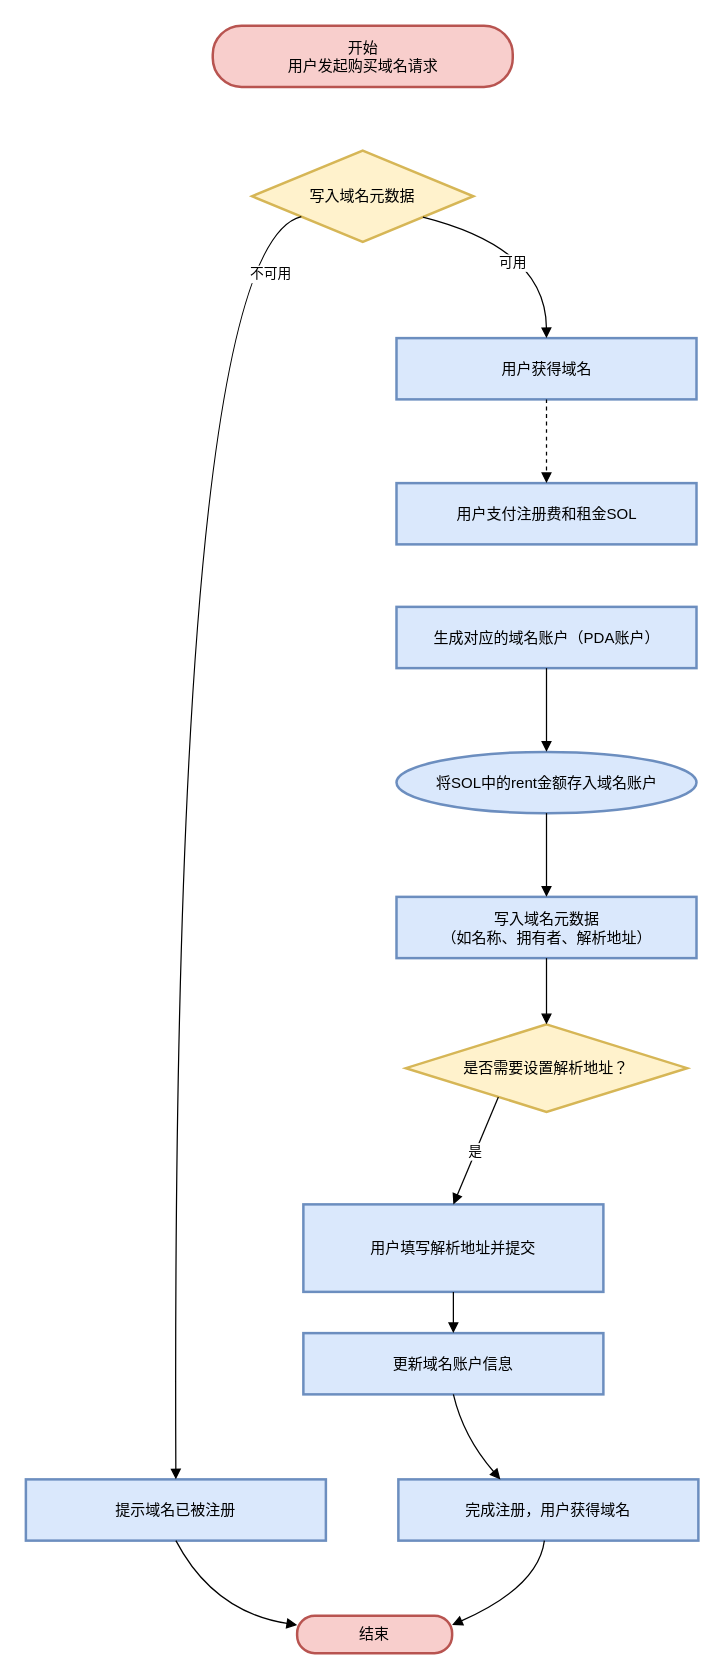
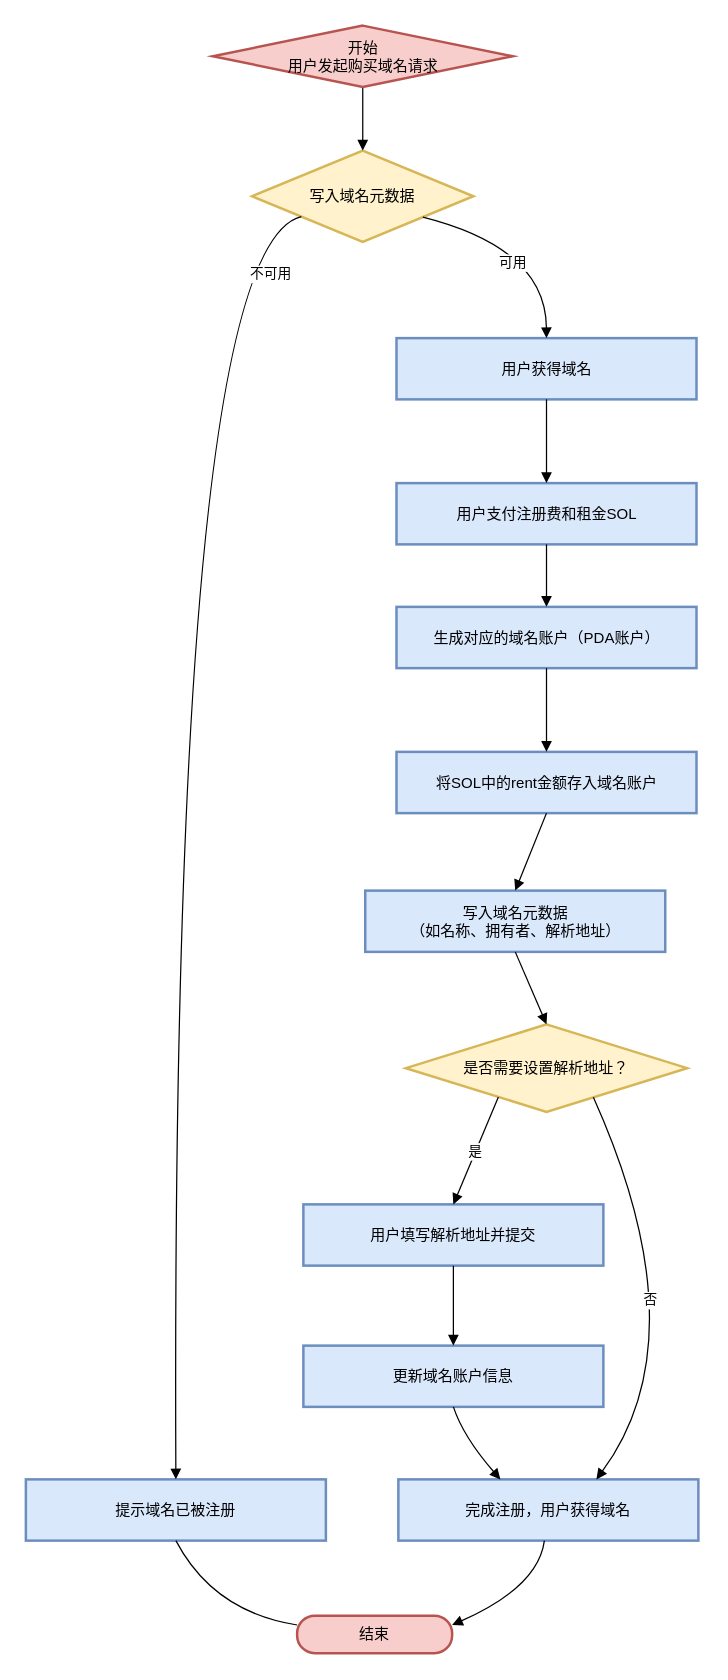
- <mxCell id="28" value="开始&#10;用户发起购买域名请求" style="whiteSpace=wrap;strokeWidth=2;rounded=1;arcSize=47;fillColor=#f8cecc;strokeColor=#b85450;" vertex="1" parent="1"><mxGeometry x="169.5" y="20" width="240" height="49" as="geometry" /></mxCell>
+ <mxCell id="28" value="开始&#10;用户发起购买域名请求" style="rhombus;whiteSpace=wrap;strokeWidth=2;arcSize=47;fillColor=#f8cecc;strokeColor=#b85450;" vertex="1" parent="1"><mxGeometry x="169.5" y="20" width="240" height="49" as="geometry" /></mxCell>
+ <mxCell id="14" value="" style="curved=1;startArrow=none;endArrow=block;exitX=0.5;exitY=1;entryX=0.5;entryY=0;rounded=0;exitDx=0;exitDy=0;" edge="1" parent="1" source="28" target="2"><mxGeometry relative="1" as="geometry"><Array as="points" /><mxPoint x="289" y="-65" as="sourcePoint" /></mxGeometry></mxCell>
- <mxCell id="17" value="" style="curved=1;startArrow=none;endArrow=block;exitX=0.5;exitY=1;entryX=0.5;entryY=0;rounded=0;dashed=1;" edge="1" parent="1" source="3" target="5"><mxGeometry relative="1" as="geometry"><Array as="points" /></mxGeometry></mxCell>
+ <mxCell id="17" value="" style="curved=1;startArrow=none;endArrow=block;exitX=0.5;exitY=1;entryX=0.5;entryY=0;rounded=0;" edge="1" parent="1" source="3" target="5"><mxGeometry relative="1" as="geometry"><Array as="points" /></mxGeometry></mxCell>
+ <mxCell id="18" value="" style="curved=1;startArrow=none;endArrow=block;exitX=0.5;exitY=0.99;entryX=0.5;entryY=0;rounded=0;" edge="1" parent="1" source="5" target="6"><mxGeometry relative="1" as="geometry"><Array as="points" /></mxGeometry></mxCell>
- <mxCell id="7" value="将SOL中的rent金额存入域名账户" style="ellipse;whiteSpace=wrap;strokeWidth=2;fillColor=#dae8fc;strokeColor=#6c8ebf;" vertex="1" parent="1"><mxGeometry x="316.5" y="601" width="240" height="49" as="geometry" /></mxCell>
+ <mxCell id="7" value="将SOL中的rent金额存入域名账户" style="whiteSpace=wrap;strokeWidth=2;fillColor=#dae8fc;strokeColor=#6c8ebf;" vertex="1" parent="1"><mxGeometry x="316.5" y="601" width="240" height="49" as="geometry" /></mxCell>
- <mxCell id="8" value="写入域名元数据&#10;（如名称、拥有者、解析地址）" style="whiteSpace=wrap;strokeWidth=2;fillColor=#dae8fc;strokeColor=#6c8ebf;" vertex="1" parent="1"><mxGeometry x="316.5" y="717" width="240" height="49" as="geometry" /></mxCell>
+ <mxCell id="8" value="写入域名元数据&#10;（如名称、拥有者、解析地址）" style="whiteSpace=wrap;strokeWidth=2;fillColor=#dae8fc;strokeColor=#6c8ebf;" vertex="1" parent="1"><mxGeometry x="291.5" y="712" width="240" height="49" as="geometry" /></mxCell>
- <mxCell id="10" value="用户填写解析地址并提交" style="whiteSpace=wrap;strokeWidth=2;fillColor=#dae8fc;strokeColor=#6c8ebf;" vertex="1" parent="1"><mxGeometry x="242" y="963" width="240" height="70" as="geometry" /></mxCell>
+ <mxCell id="10" value="用户填写解析地址并提交" style="whiteSpace=wrap;strokeWidth=2;fillColor=#dae8fc;strokeColor=#6c8ebf;" vertex="1" parent="1"><mxGeometry x="242" y="963" width="240" height="49" as="geometry" /></mxCell>
+ <mxCell id="25" value="否" style="curved=1;startArrow=none;endArrow=block;exitX=0.75;exitY=1;entryX=0.66;entryY=0;rounded=0;" edge="1" parent="1" source="9" target="12"><mxGeometry x="-0.053" y="-24" relative="1" as="geometry"><Array as="points"><mxPoint x="560" y="1069" /></Array><mxPoint as="offset" /></mxGeometry></mxCell>
- <mxCell id="11" value="更新域名账户信息" style="whiteSpace=wrap;strokeWidth=2;fillColor=#dae8fc;strokeColor=#6c8ebf;" vertex="1" parent="1"><mxGeometry x="242" y="1066" width="240" height="49" as="geometry" /></mxCell>
+ <mxCell id="11" value="更新域名账户信息" style="whiteSpace=wrap;strokeWidth=2;fillColor=#dae8fc;strokeColor=#6c8ebf;" vertex="1" parent="1"><mxGeometry x="242" y="1076" width="240" height="49" as="geometry" /></mxCell>
- <mxCell id="26" value="" style="curved=1;startArrow=none;endArrow=block;exitX=0.5;exitY=1;entryX=0;entryY=0.25;rounded=0;entryDx=0;entryDy=0;" edge="1" parent="1" source="4" target="13"><mxGeometry relative="1" as="geometry"><Array as="points"><mxPoint x="170" y="1289" /></Array></mxGeometry></mxCell>
+ <mxCell id="26" value="" style="curved=1;startArrow=none;endArrow=none;exitX=0.5;exitY=1;entryX=0;entryY=0.25;rounded=0;entryDx=0;entryDy=0;" edge="1" parent="1" source="4" target="13"><mxGeometry relative="1" as="geometry"><Array as="points"><mxPoint x="170" y="1289" /></Array></mxGeometry></mxCell>
